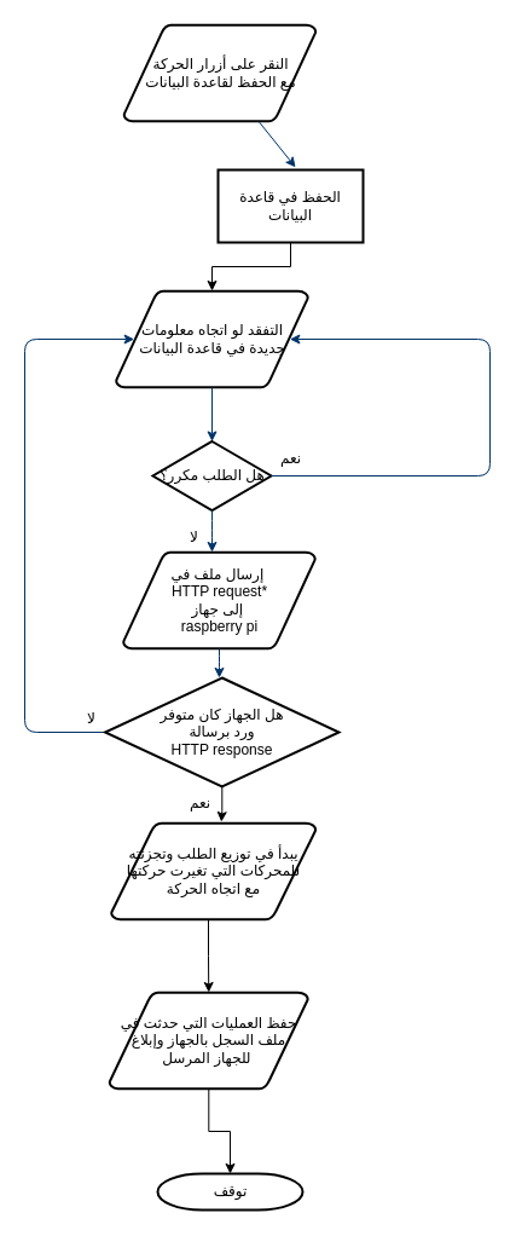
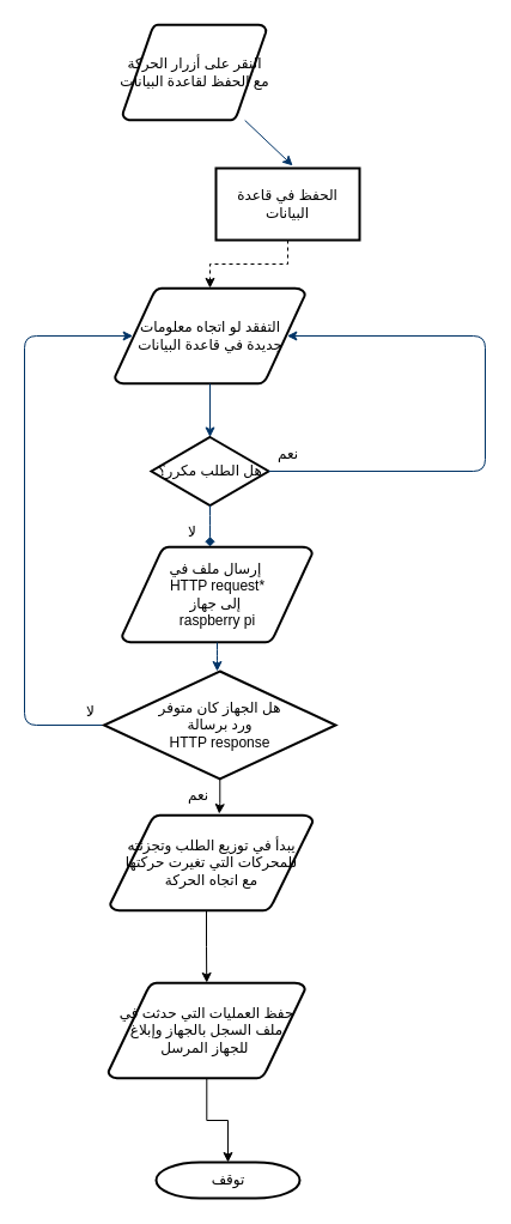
- <mxCell id="2" value="النقر على أزرار الحركة&lt;br&gt;مع الحفظ لقاعدة البيانات" style="shape=mxgraph.flowchart.data;strokeWidth=2;gradientColor=none;gradientDirection=north;fontStyle=0;html=1;" parent="1" vertex="1"><mxGeometry x="102" y="20" width="159" height="80" as="geometry" /></mxCell>
+ <mxCell id="2" value="النقر على أزرار الحركة&lt;br&gt;مع الحفظ لقاعدة البيانات" style="shape=mxgraph.flowchart.data;strokeWidth=2;gradientColor=none;gradientDirection=north;fontStyle=0;html=1;" parent="1" vertex="1"><mxGeometry x="102" y="20" width="120" height="80" as="geometry" /></mxCell>
- <mxCell id="19" style="edgeStyle=orthogonalEdgeStyle;rounded=0;orthogonalLoop=1;jettySize=auto;html=1;entryX=0.5;entryY=0;entryDx=0;entryDy=0;entryPerimeter=0;" edge="1" parent="1" source="20" target="4"><mxGeometry relative="1" as="geometry" /></mxCell>
+ <mxCell id="19" style="edgeStyle=orthogonalEdgeStyle;rounded=0;orthogonalLoop=1;jettySize=auto;html=1;entryX=0.5;entryY=0;entryDx=0;entryDy=0;entryPerimeter=0;dashed=1;" edge="1" parent="1" source="20" target="4"><mxGeometry relative="1" as="geometry" /></mxCell>
- <mxCell id="10" value="" style="edgeStyle=elbowEdgeStyle;elbow=horizontal;fontColor=#001933;fontStyle=1;strokeColor=#003366;strokeWidth=1;html=1;" parent="1" source="5" target="3" edge="1"><mxGeometry y="70" width="100" height="100" as="geometry"><mxPoint y="90" as="sourcePoint" x="-140" /><mxPoint x="-40" y="-10" as="targetPoint" /></mxGeometry></mxCell>
+ <mxCell id="10" value="" style="edgeStyle=elbowEdgeStyle;elbow=horizontal;fontColor=#001933;fontStyle=1;strokeColor=#003366;strokeWidth=1;html=1;endArrow=diamond;" parent="1" source="5" target="3" edge="1"><mxGeometry y="70" width="100" height="100" as="geometry"><mxPoint y="90" as="sourcePoint" x="-140" /><mxPoint x="-40" y="-10" as="targetPoint" /></mxGeometry></mxCell>
